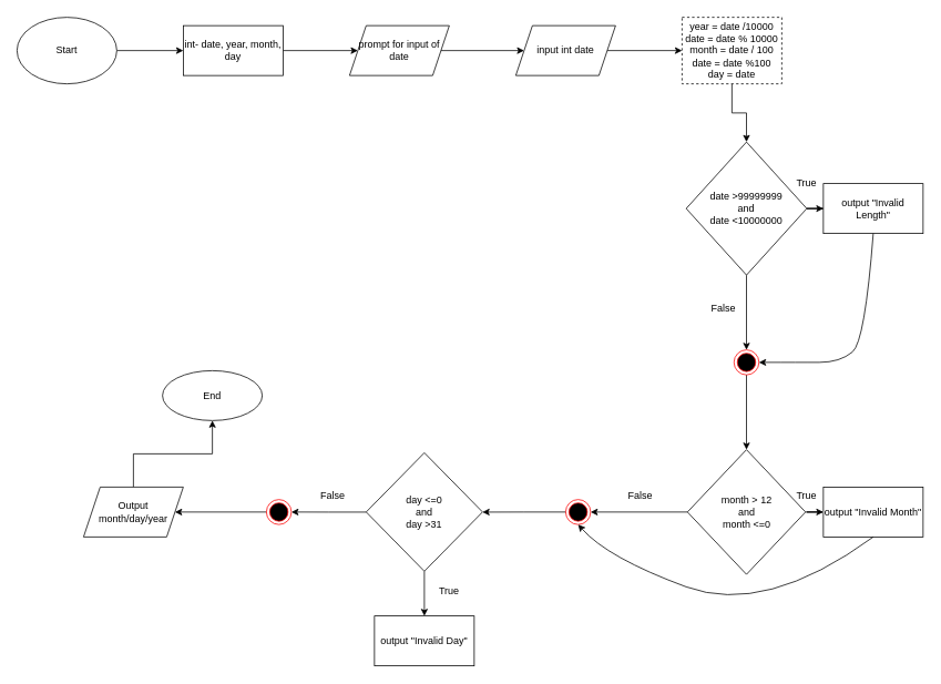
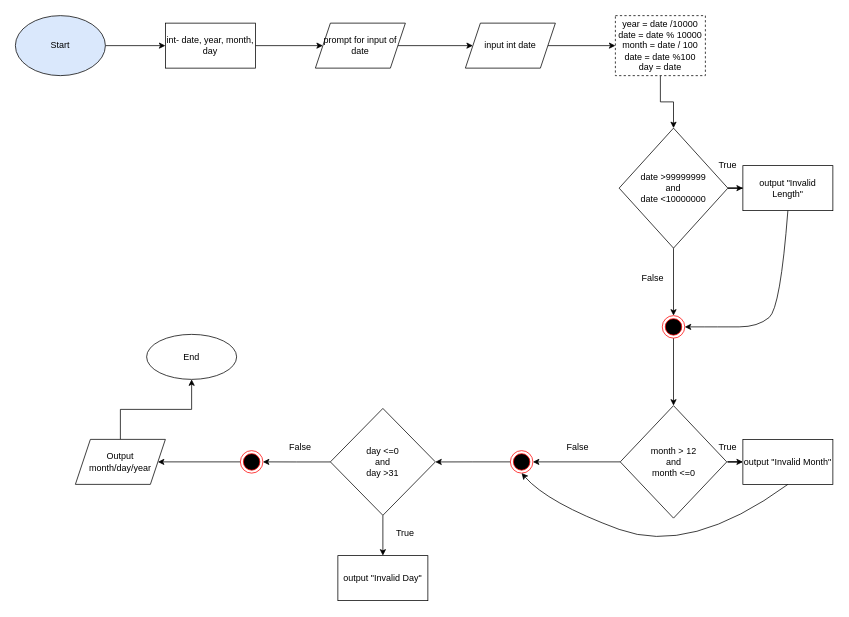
- <mxCell id="3" value="Start" style="ellipse;whiteSpace=wrap;html=1;" vertex="1" parent="1"><mxGeometry x="20" y="20" width="120" height="80" as="geometry" /></mxCell>
+ <mxCell id="3" value="Start" style="ellipse;whiteSpace=wrap;html=1;fillColor=#dae8fc;" vertex="1" parent="1"><mxGeometry x="20" y="20" width="120" height="80" as="geometry" /></mxCell>
